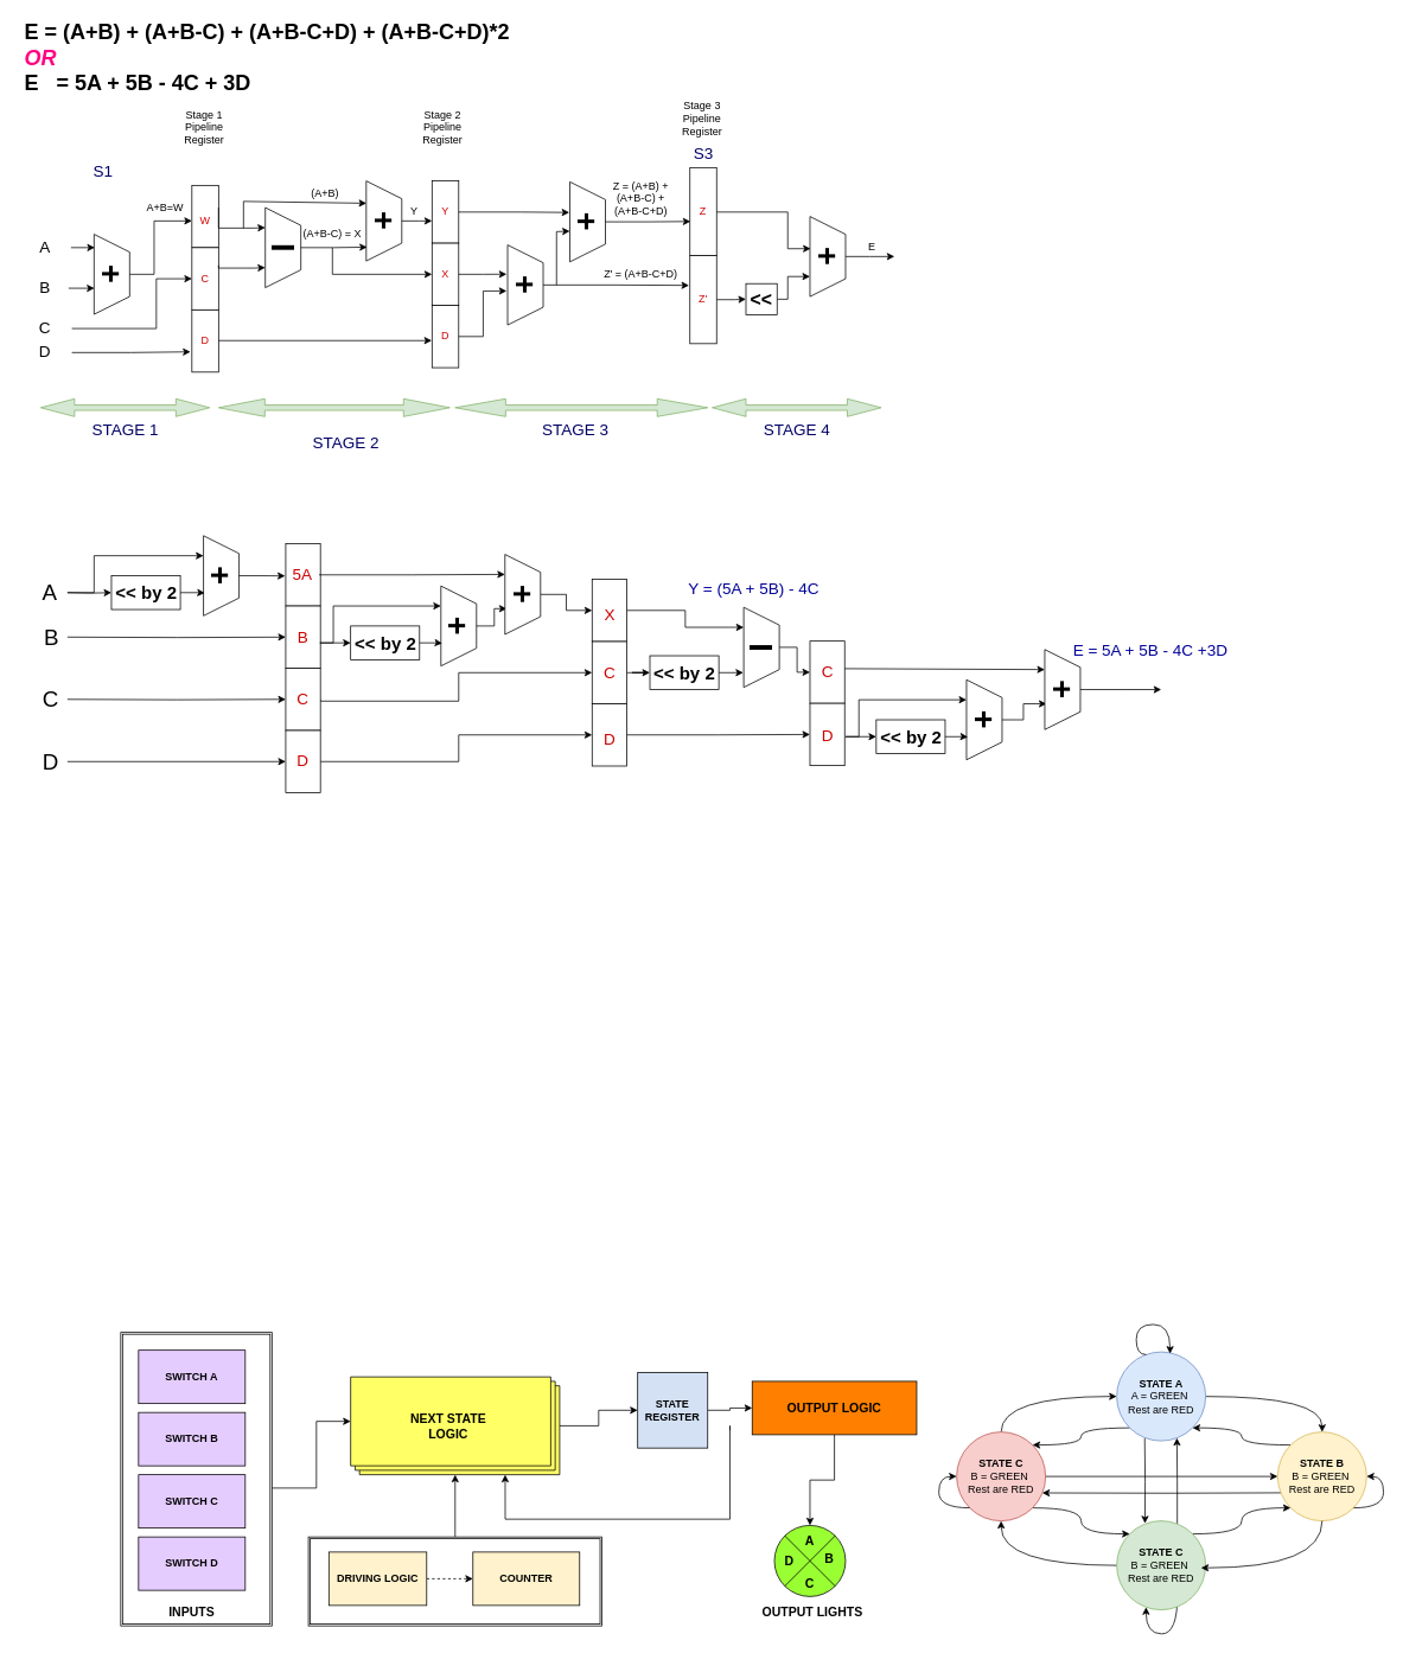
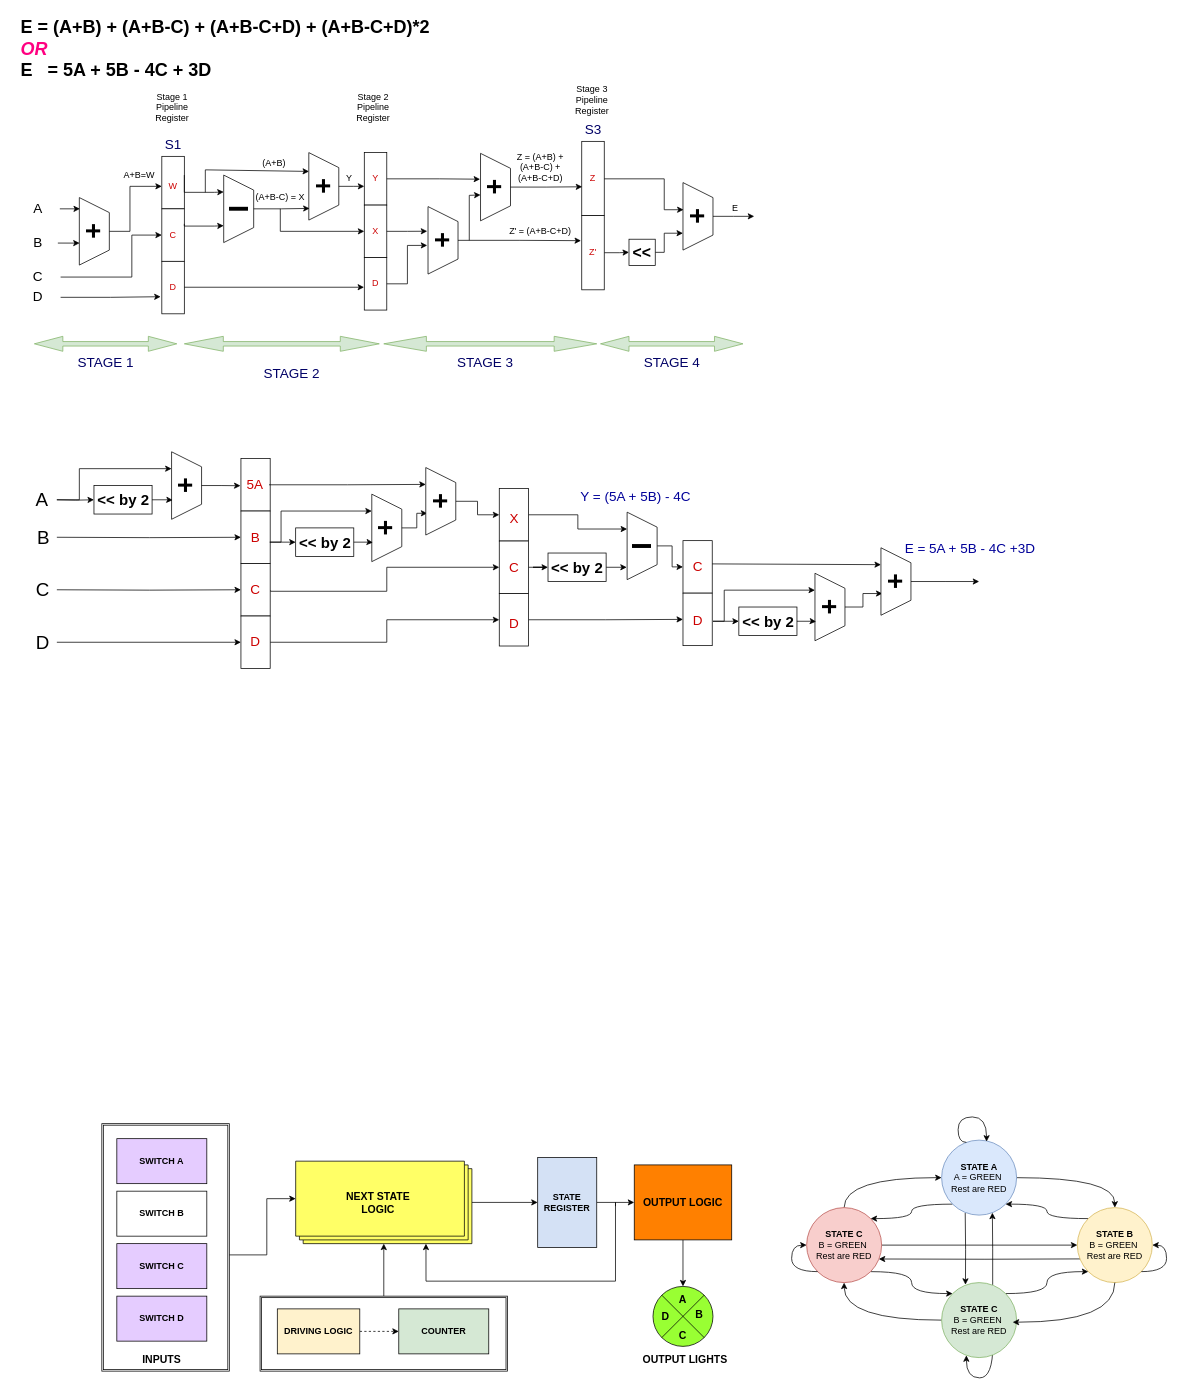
- <mxCell id="27" value="&lt;span style=&quot;font-size: 18px;&quot;&gt;&lt;font style=&quot;color: rgb(0, 0, 102);&quot;&gt;S1&lt;/font&gt;&lt;/span&gt;" style="text;html=1;align=center;verticalAlign=middle;whiteSpace=wrap;rounded=0;" parent="1" vertex="1"><mxGeometry x="72.5" y="178" width="85" height="30" as="geometry" /></mxCell>
+ <mxCell id="27" value="&lt;span style=&quot;font-size: 18px;&quot;&gt;&lt;font style=&quot;color: rgb(0, 0, 102);&quot;&gt;S1&lt;/font&gt;&lt;/span&gt;" style="text;html=1;align=center;verticalAlign=middle;whiteSpace=wrap;rounded=0;" parent="1" vertex="1"><mxGeometry x="187.5" y="178" width="85" height="30" as="geometry" /></mxCell>
- <mxCell id="149" value="&lt;b&gt;&lt;font style=&quot;font-size: 14px;&quot;&gt;OUTPUT LOGIC&lt;/font&gt;&lt;/b&gt;" style="rounded=0;whiteSpace=wrap;html=1;fillColor=#FF8000;" vertex="1" parent="1"><mxGeometry x="845" y="1553" width="185" height="60" as="geometry" /></mxCell>
+ <mxCell id="149" value="&lt;b&gt;&lt;font style=&quot;font-size: 14px;&quot;&gt;OUTPUT LOGIC&lt;/font&gt;&lt;/b&gt;" style="rounded=0;whiteSpace=wrap;html=1;fillColor=#FF8000;" vertex="1" parent="1"><mxGeometry x="845" y="1553" width="130" height="100" as="geometry" /></mxCell>
- <mxCell id="147" value="&lt;b&gt;STATE REGISTER&lt;/b&gt;" style="rounded=0;whiteSpace=wrap;html=1;fillColor=#D4E1F5;" vertex="1" parent="1"><mxGeometry x="716.25" y="1543" width="78.75" height="85" as="geometry" /></mxCell>
+ <mxCell id="147" value="&lt;b&gt;STATE REGISTER&lt;/b&gt;" style="rounded=0;whiteSpace=wrap;html=1;fillColor=#D4E1F5;" vertex="1" parent="1"><mxGeometry x="716.25" y="1543" width="78.75" height="120" as="geometry" /></mxCell>
- <mxCell id="139" value="&lt;b&gt;SWITCH B&lt;/b&gt;" style="rounded=0;whiteSpace=wrap;html=1;fillColor=#E5CCFF;" vertex="1" parent="1"><mxGeometry x="155" y="1588" width="120" height="60" as="geometry" /></mxCell>
+ <mxCell id="139" value="&lt;b&gt;SWITCH B&lt;/b&gt;" style="rounded=0;whiteSpace=wrap;html=1;fillColor=#ffffff;" vertex="1" parent="1"><mxGeometry x="155" y="1588" width="120" height="60" as="geometry" /></mxCell>
- <mxCell id="137" value="&lt;b&gt;COUNTER&lt;/b&gt;" style="rounded=0;whiteSpace=wrap;html=1;fillColor=#FFF2CC;" vertex="1" parent="1"><mxGeometry x="531" y="1745" width="120" height="60" as="geometry" /></mxCell>
+ <mxCell id="137" value="&lt;b&gt;COUNTER&lt;/b&gt;" style="rounded=0;whiteSpace=wrap;html=1;fillColor=#d5e8d4;" vertex="1" parent="1"><mxGeometry x="531" y="1745" width="120" height="60" as="geometry" /></mxCell>
